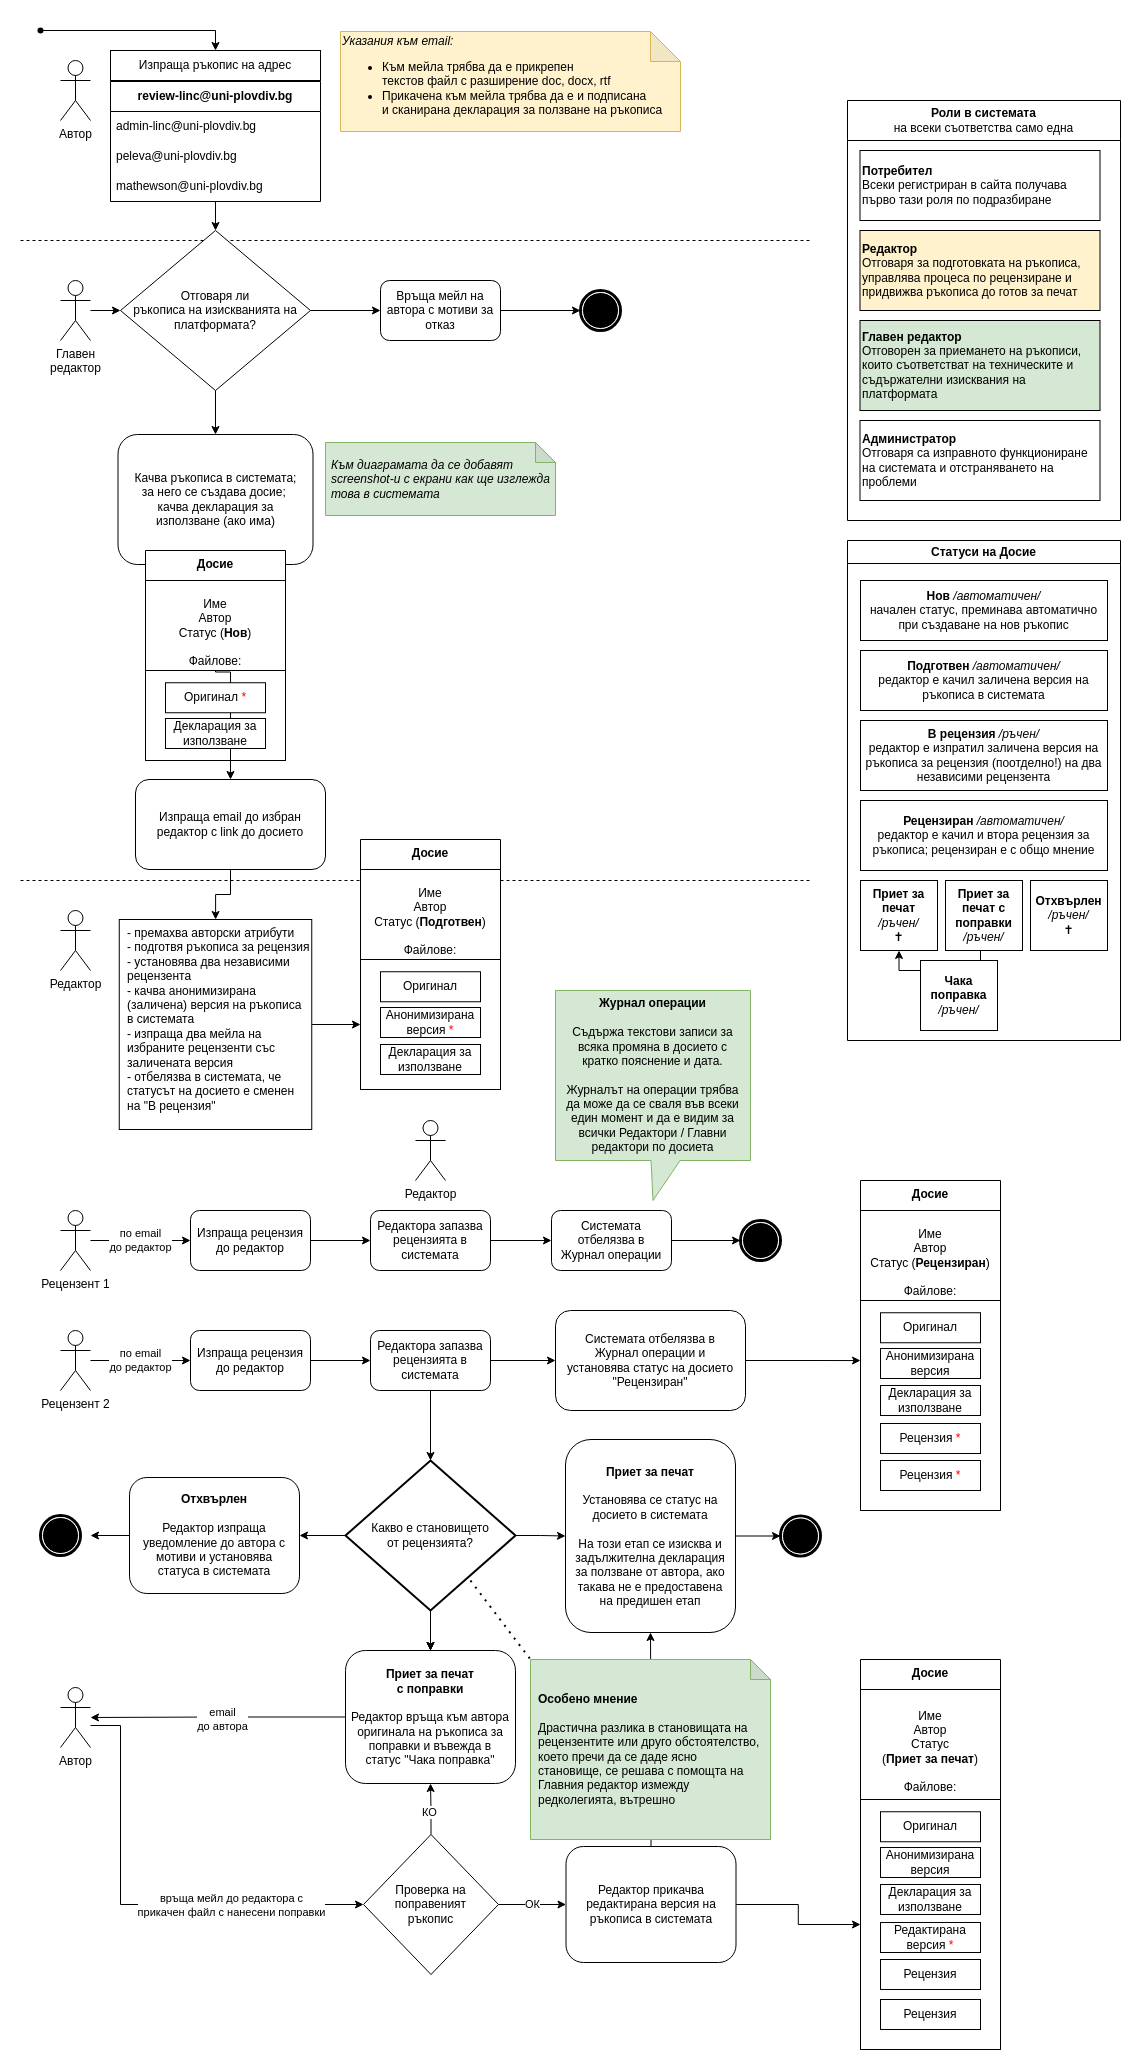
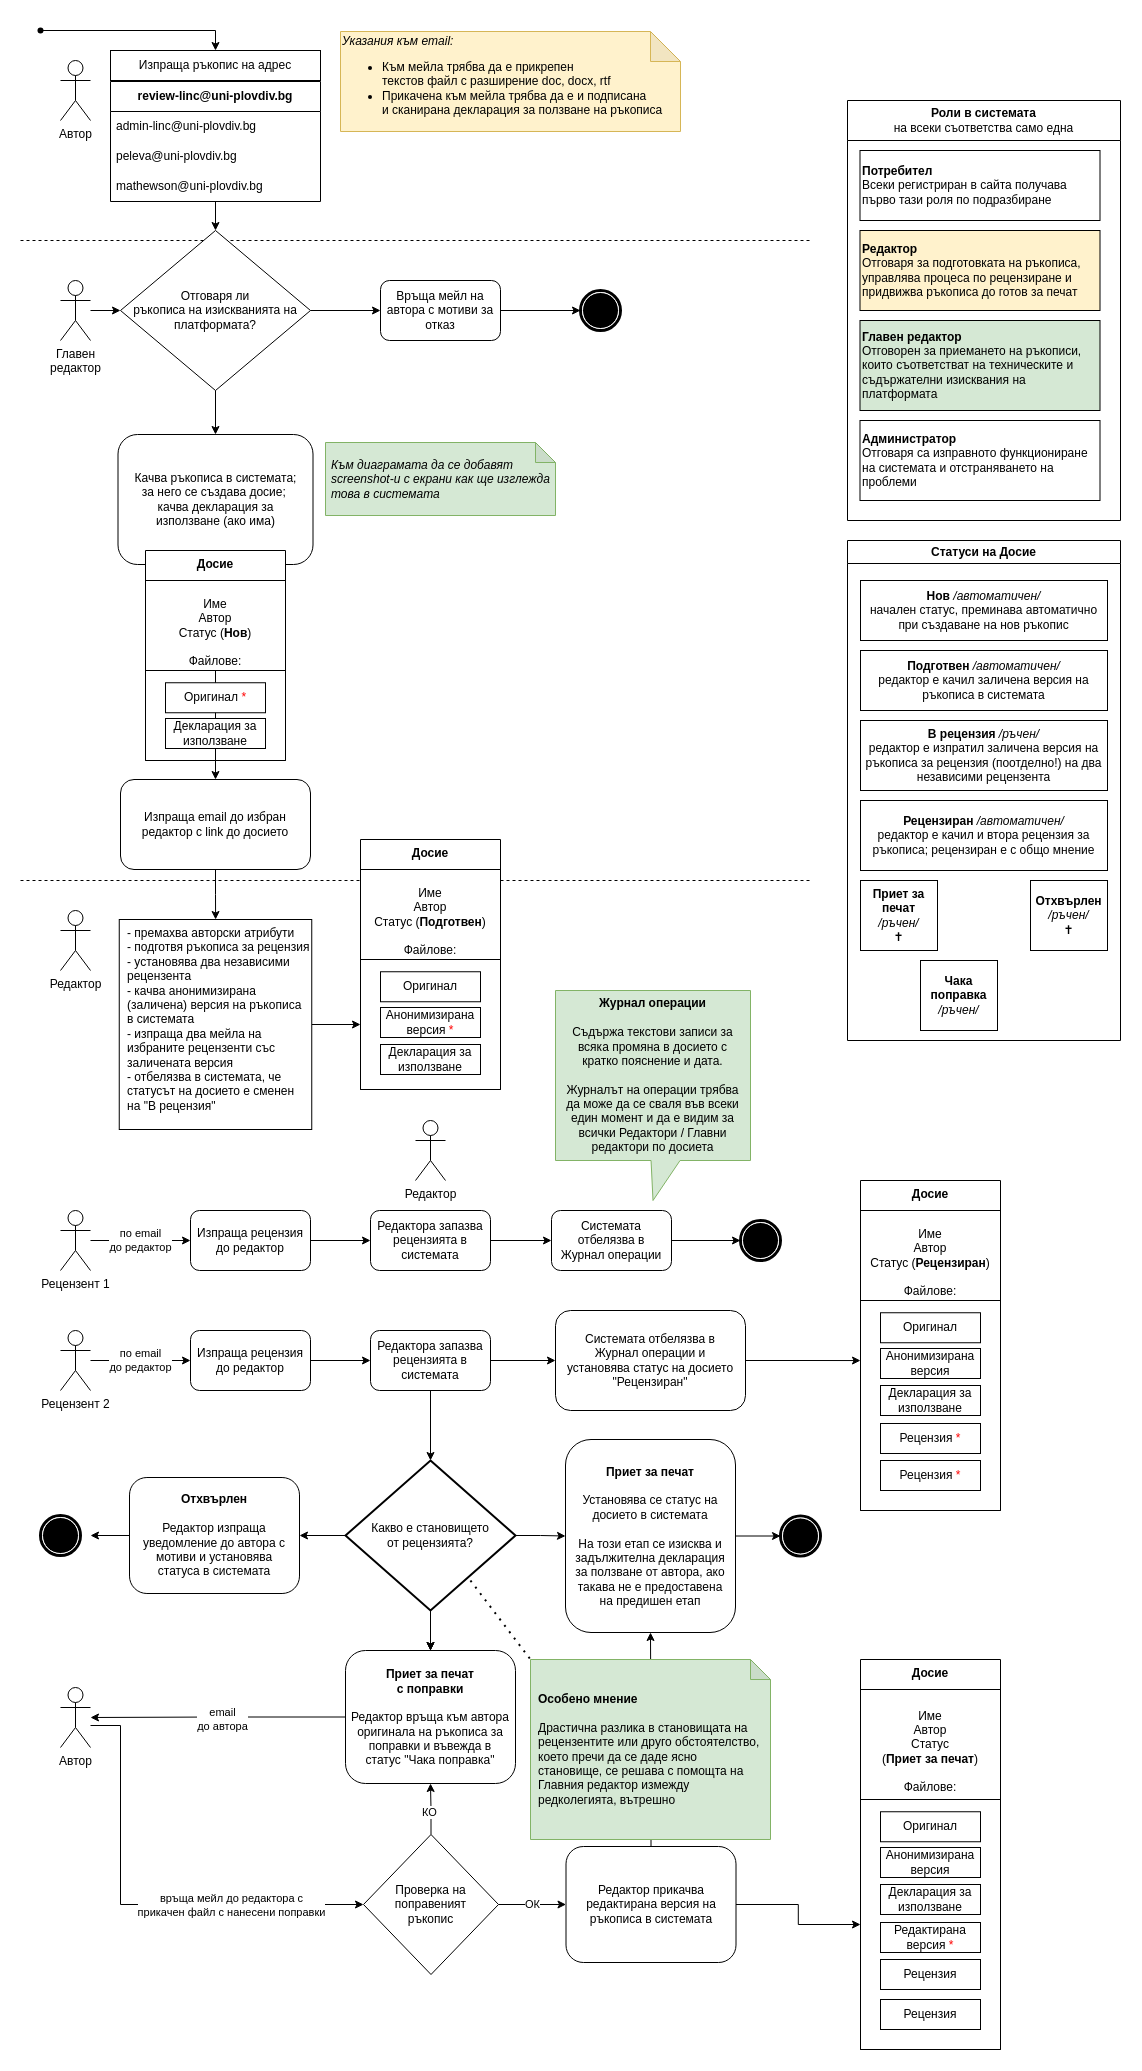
- <mxCell id="36" value="Изпраща email до избран редактор с link до досието" style="rounded=1;whiteSpace=wrap;html=1;" vertex="1" parent="1"><mxGeometry x="135" y="779" width="190" height="90" as="geometry" /></mxCell>
+ <mxCell id="36" value="Изпраща email до избран редактор с link до досието" style="rounded=1;whiteSpace=wrap;html=1;" vertex="1" parent="1"><mxGeometry x="120" y="779" width="190" height="90" as="geometry" /></mxCell>
- <mxCell id="32" value="&lt;b&gt;Приет за печат с поправки&lt;br&gt;&lt;/b&gt;&lt;i style=&quot;border-color: var(--border-color);&quot;&gt;/ръчен/&lt;/i&gt;&lt;b&gt;&lt;br&gt;&lt;/b&gt;" style="rounded=0;whiteSpace=wrap;html=1;" vertex="1" parent="25"><mxGeometry x="98" y="340" width="77" height="70" as="geometry" /></mxCell>
- <mxCell id="31" style="edgeStyle=orthogonalEdgeStyle;rounded=0;orthogonalLoop=1;jettySize=auto;html=1;entryX=0.5;entryY=1;entryDx=0;entryDy=0;" edge="1" parent="25" source="32" target="30"><mxGeometry relative="1" as="geometry"><Array as="points"><mxPoint x="133" y="430" /><mxPoint x="52" y="430" /></Array></mxGeometry></mxCell>
